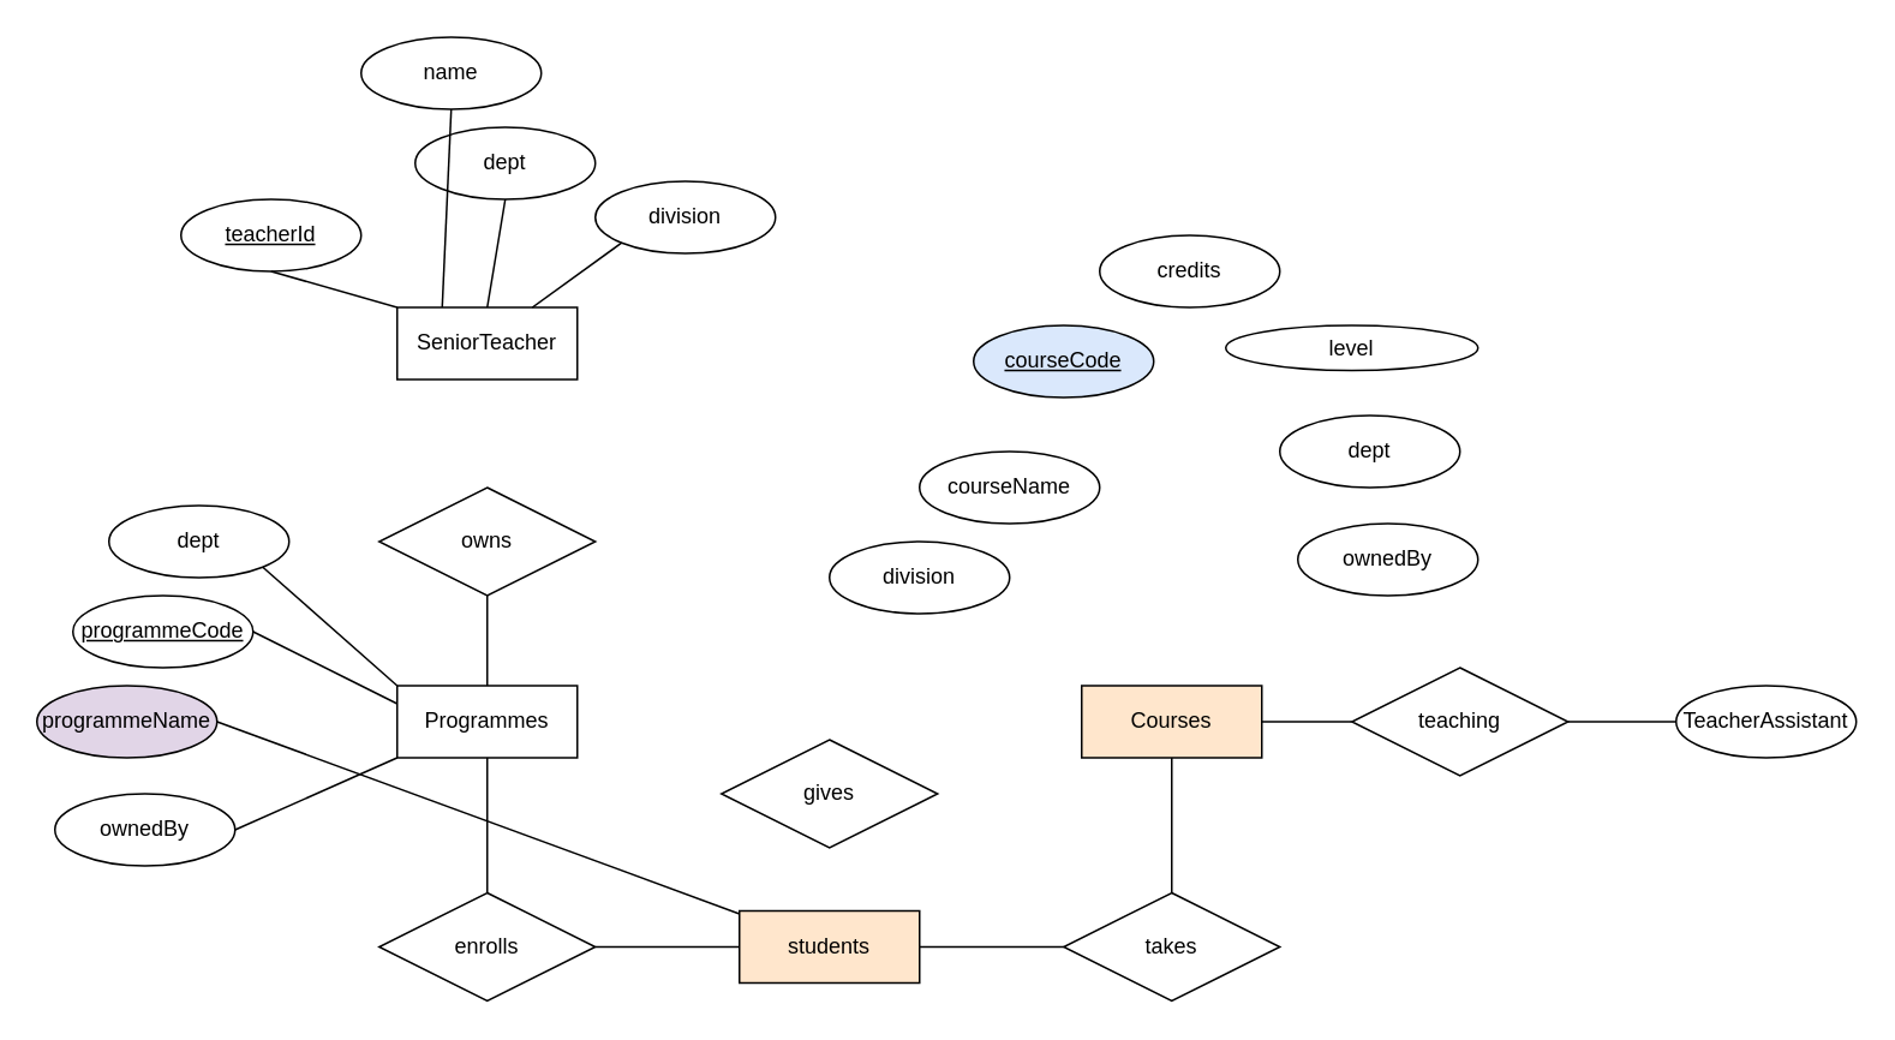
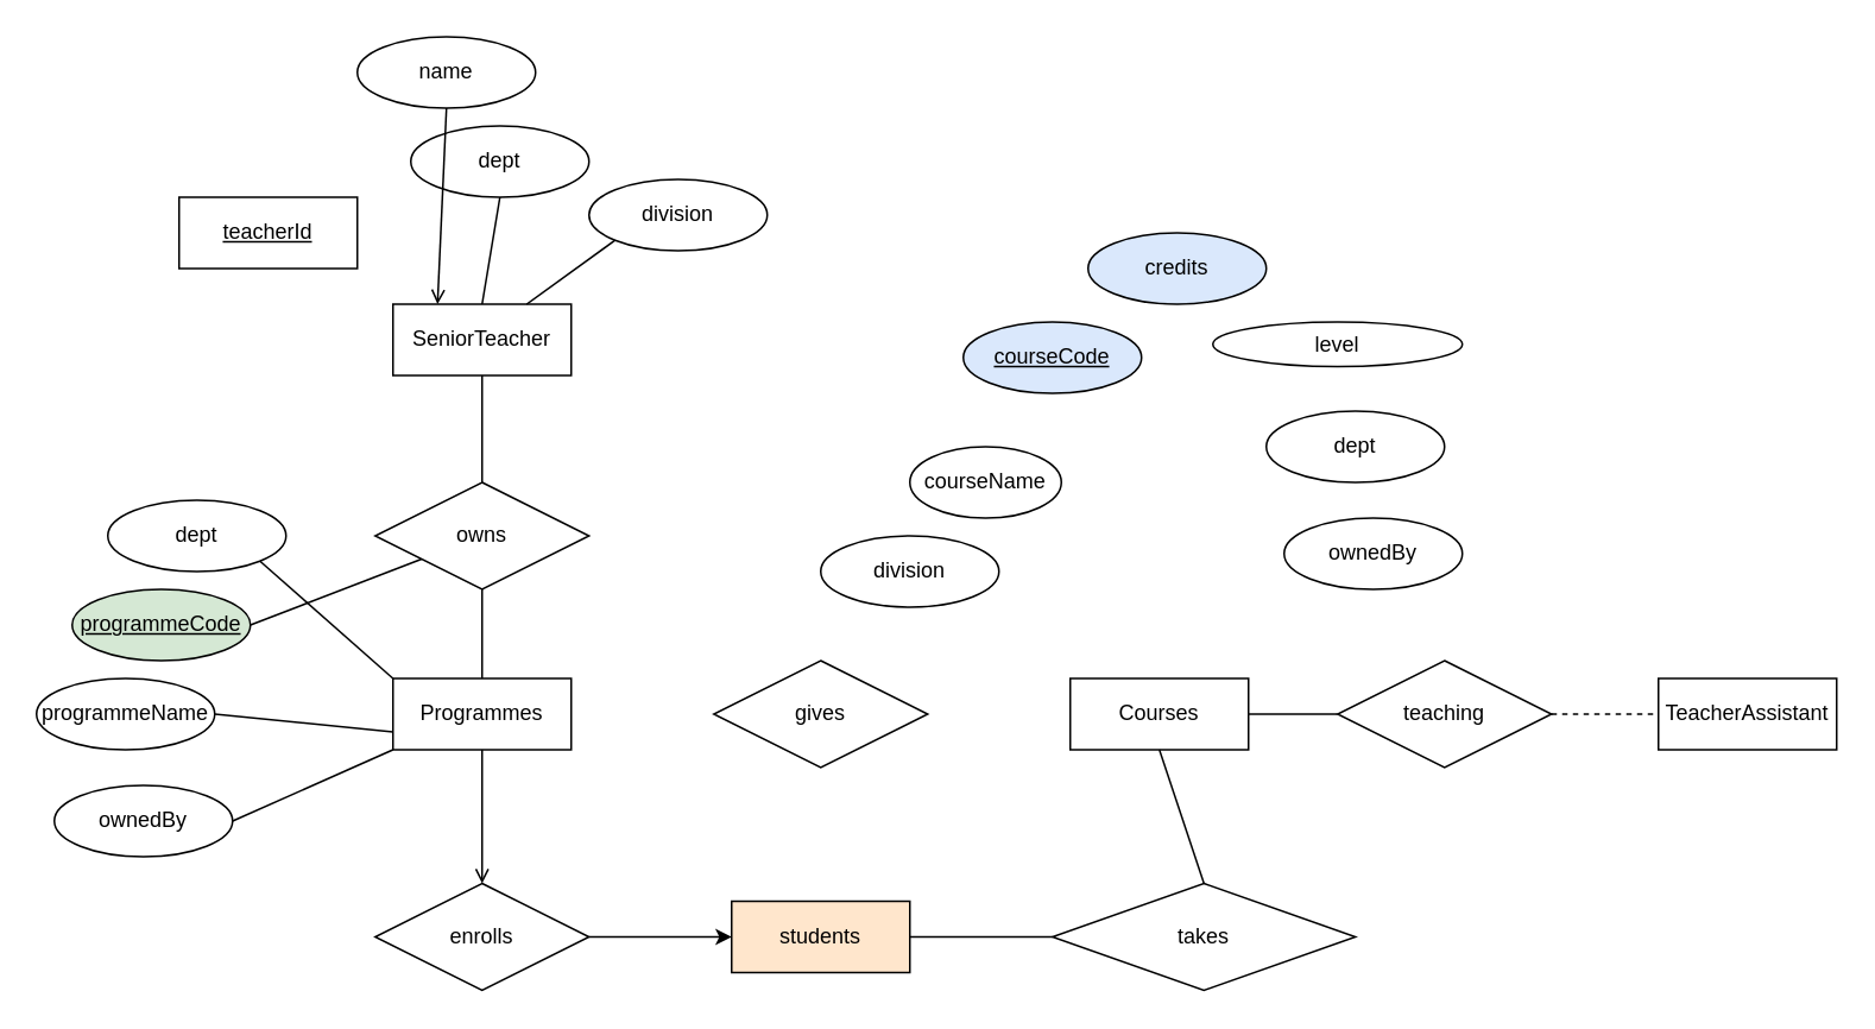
- <mxCell id="15" value="&lt;u&gt;teacherId&lt;/u&gt;" style="ellipse;whiteSpace=wrap;html=1;align=center;" vertex="1" parent="1"><mxGeometry x="100" y="110" width="100" height="40" as="geometry" /></mxCell>
+ <mxCell id="15" value="&lt;u&gt;teacherId&lt;/u&gt;" style="whiteSpace=wrap;html=1;align=center;rounded=0;" vertex="1" parent="1"><mxGeometry x="100" y="110" width="100" height="40" as="geometry" /></mxCell>
- <mxCell id="27" value="credits" style="ellipse;whiteSpace=wrap;html=1;align=center;" vertex="1" parent="1"><mxGeometry x="610" y="130" width="100" height="40" as="geometry" /></mxCell>
+ <mxCell id="27" value="credits" style="ellipse;whiteSpace=wrap;html=1;align=center;fillColor=#dae8fc;" vertex="1" parent="1"><mxGeometry x="610" y="130" width="100" height="40" as="geometry" /></mxCell>
- <mxCell id="20" value="" style="endArrow=none;html=1;rounded=0;exitX=0.5;exitY=1;exitDx=0;exitDy=0;entryX=0;entryY=0;entryDx=0;entryDy=0;" edge="1" parent="1" source="15" target="11"><mxGeometry relative="1" as="geometry"><mxPoint x="100" y="180" as="sourcePoint" /><mxPoint x="190" y="180" as="targetPoint" /></mxGeometry></mxCell>
- <mxCell id="19" value="" style="endArrow=none;html=1;rounded=0;exitX=0.5;exitY=1;exitDx=0;exitDy=0;entryX=0.25;entryY=0;entryDx=0;entryDy=0;" edge="1" parent="1" source="16" target="11"><mxGeometry relative="1" as="geometry"><mxPoint x="220" y="90" as="sourcePoint" /><mxPoint x="380" y="90" as="targetPoint" /></mxGeometry></mxCell>
+ <mxCell id="19" value="" style="endArrow=open;html=1;rounded=0;exitX=0.5;exitY=1;exitDx=0;exitDy=0;entryX=0.25;entryY=0;entryDx=0;entryDy=0;" edge="1" parent="1" source="16" target="11"><mxGeometry relative="1" as="geometry"><mxPoint x="220" y="90" as="sourcePoint" /><mxPoint x="380" y="90" as="targetPoint" /></mxGeometry></mxCell>
+ <mxCell id="14" value="" style="endArrow=none;html=1;rounded=0;exitX=0.5;exitY=1;exitDx=0;exitDy=0;entryX=0.5;entryY=0;entryDx=0;entryDy=0;" edge="1" parent="1" source="11" target="12"><mxGeometry relative="1" as="geometry"><mxPoint x="370" y="250" as="sourcePoint" /><mxPoint x="530" y="250" as="targetPoint" /></mxGeometry></mxCell>
- <mxCell id="26" value="courseName" style="ellipse;whiteSpace=wrap;html=1;align=center;" vertex="1" parent="1"><mxGeometry x="510" y="250" width="100" height="40" as="geometry" /></mxCell>
+ <mxCell id="26" value="courseName" style="ellipse;whiteSpace=wrap;html=1;align=center;" vertex="1" parent="1"><mxGeometry x="510" y="250" width="85" height="40" as="geometry" /></mxCell>
- <mxCell id="3" value="&lt;u&gt;programmeCode&lt;/u&gt;" style="ellipse;whiteSpace=wrap;html=1;align=center;" vertex="1" parent="1"><mxGeometry x="40" y="330" width="100" height="40" as="geometry" /></mxCell>
+ <mxCell id="3" value="&lt;u&gt;programmeCode&lt;/u&gt;" style="ellipse;whiteSpace=wrap;html=1;align=center;fillColor=#d5e8d4;" vertex="1" parent="1"><mxGeometry x="40" y="330" width="100" height="40" as="geometry" /></mxCell>
- <mxCell id="8" value="" style="endArrow=none;html=1;rounded=0;exitX=1;exitY=0.5;exitDx=0;exitDy=0;entryX=0;entryY=0.25;entryDx=0;entryDy=0;" edge="1" parent="1" source="3" target="2"><mxGeometry relative="1" as="geometry"><mxPoint x="250" y="480" as="sourcePoint" /><mxPoint x="410" y="480" as="targetPoint" /></mxGeometry></mxCell>
+ <mxCell id="8" value="" style="endArrow=none;html=1;rounded=0;exitX=1;exitY=0.5;exitDx=0;exitDy=0;" edge="1" parent="1" source="3" target="12"><mxGeometry relative="1" as="geometry"><mxPoint x="250" y="480" as="sourcePoint" /><mxPoint x="410" y="480" as="targetPoint" /></mxGeometry></mxCell>
- <mxCell id="4" value="programmeName" style="ellipse;whiteSpace=wrap;html=1;align=center;fillColor=#e1d5e7;" vertex="1" parent="1"><mxGeometry x="20" y="380" width="100" height="40" as="geometry" /></mxCell>
+ <mxCell id="4" value="programmeName" style="ellipse;whiteSpace=wrap;html=1;align=center;" vertex="1" parent="1"><mxGeometry x="20" y="380" width="100" height="40" as="geometry" /></mxCell>
- <mxCell id="24" value="Courses" style="whiteSpace=wrap;html=1;align=center;fillColor=#ffe6cc;" vertex="1" parent="1"><mxGeometry x="600" y="380" width="100" height="40" as="geometry" /></mxCell>
+ <mxCell id="24" value="Courses" style="whiteSpace=wrap;html=1;align=center;" vertex="1" parent="1"><mxGeometry x="600" y="380" width="100" height="40" as="geometry" /></mxCell>
- <mxCell id="42" value="" style="endArrow=none;html=1;rounded=0;entryX=0;entryY=0.5;entryDx=0;entryDy=0;exitX=1;exitY=0.5;exitDx=0;exitDy=0;" edge="1" parent="1" source="40" target="39"><mxGeometry relative="1" as="geometry"><mxPoint x="900" y="380" as="sourcePoint" /><mxPoint x="1070" y="490" as="targetPoint" /></mxGeometry></mxCell>
+ <mxCell id="42" value="" style="endArrow=none;html=1;rounded=0;entryX=0;entryY=0.5;entryDx=0;entryDy=0;exitX=1;exitY=0.5;exitDx=0;exitDy=0;dashed=1;" edge="1" parent="1" source="40" target="39"><mxGeometry relative="1" as="geometry"><mxPoint x="900" y="380" as="sourcePoint" /><mxPoint x="1070" y="490" as="targetPoint" /></mxGeometry></mxCell>
- <mxCell id="39" value="TeacherAssistant" style="ellipse;whiteSpace=wrap;html=1;align=center;" vertex="1" parent="1"><mxGeometry x="930" y="380" width="100" height="40" as="geometry" /></mxCell>
+ <mxCell id="39" value="TeacherAssistant" style="whiteSpace=wrap;html=1;align=center;" vertex="1" parent="1"><mxGeometry x="930" y="380" width="100" height="40" as="geometry" /></mxCell>
- <mxCell id="23" value="gives" style="shape=rhombus;perimeter=rhombusPerimeter;whiteSpace=wrap;html=1;align=center;" vertex="1" parent="1"><mxGeometry x="400" y="410" width="120" height="60" as="geometry" /></mxCell>
+ <mxCell id="23" value="gives" style="shape=rhombus;perimeter=rhombusPerimeter;whiteSpace=wrap;html=1;align=center;" vertex="1" parent="1"><mxGeometry x="400" y="370" width="120" height="60" as="geometry" /></mxCell>
- <mxCell id="9" value="" style="endArrow=none;html=1;rounded=0;exitX=1;exitY=0.5;exitDx=0;exitDy=0;" edge="1" parent="1" source="4" target="33"><mxGeometry relative="1" as="geometry"><mxPoint x="210" y="490" as="sourcePoint" /><mxPoint x="370" y="490" as="targetPoint" /></mxGeometry></mxCell>
+ <mxCell id="9" value="" style="endArrow=none;html=1;rounded=0;exitX=1;exitY=0.5;exitDx=0;exitDy=0;entryX=0;entryY=0.75;entryDx=0;entryDy=0;" edge="1" parent="1" source="4" target="2"><mxGeometry relative="1" as="geometry"><mxPoint x="210" y="490" as="sourcePoint" /><mxPoint x="370" y="490" as="targetPoint" /></mxGeometry></mxCell>
- <mxCell id="37" value="" style="endArrow=none;html=1;rounded=0;exitX=0.5;exitY=1;exitDx=0;exitDy=0;entryX=0.5;entryY=0;entryDx=0;entryDy=0;" edge="1" parent="1" source="2" target="36"><mxGeometry relative="1" as="geometry"><mxPoint x="240" y="460" as="sourcePoint" /><mxPoint x="400" y="460" as="targetPoint" /></mxGeometry></mxCell>
+ <mxCell id="37" value="" style="endArrow=open;html=1;rounded=0;exitX=0.5;exitY=1;exitDx=0;exitDy=0;entryX=0.5;entryY=0;entryDx=0;entryDy=0;" edge="1" parent="1" source="2" target="36"><mxGeometry relative="1" as="geometry"><mxPoint x="240" y="460" as="sourcePoint" /><mxPoint x="400" y="460" as="targetPoint" /></mxGeometry></mxCell>
- <mxCell id="38" value="" style="endArrow=none;html=1;rounded=0;exitX=1;exitY=0.5;exitDx=0;exitDy=0;entryX=0;entryY=0.5;entryDx=0;entryDy=0;" edge="1" parent="1" source="36" target="33"><mxGeometry relative="1" as="geometry"><mxPoint x="360" y="510" as="sourcePoint" /><mxPoint x="520" y="590" as="targetPoint" /></mxGeometry></mxCell>
+ <mxCell id="38" value="" style="endArrow=classic;html=1;rounded=0;exitX=1;exitY=0.5;exitDx=0;exitDy=0;entryX=0;entryY=0.5;entryDx=0;entryDy=0;" edge="1" parent="1" source="36" target="33"><mxGeometry relative="1" as="geometry"><mxPoint x="360" y="510" as="sourcePoint" /><mxPoint x="520" y="590" as="targetPoint" /></mxGeometry></mxCell>
- <mxCell id="32" value="takes" style="shape=rhombus;perimeter=rhombusPerimeter;whiteSpace=wrap;html=1;align=center;" vertex="1" parent="1"><mxGeometry x="590" y="495" width="120" height="60" as="geometry" /></mxCell>
+ <mxCell id="32" value="takes" style="shape=rhombus;perimeter=rhombusPerimeter;whiteSpace=wrap;html=1;align=center;" vertex="1" parent="1"><mxGeometry x="590" y="495" width="170" height="60" as="geometry" /></mxCell>
